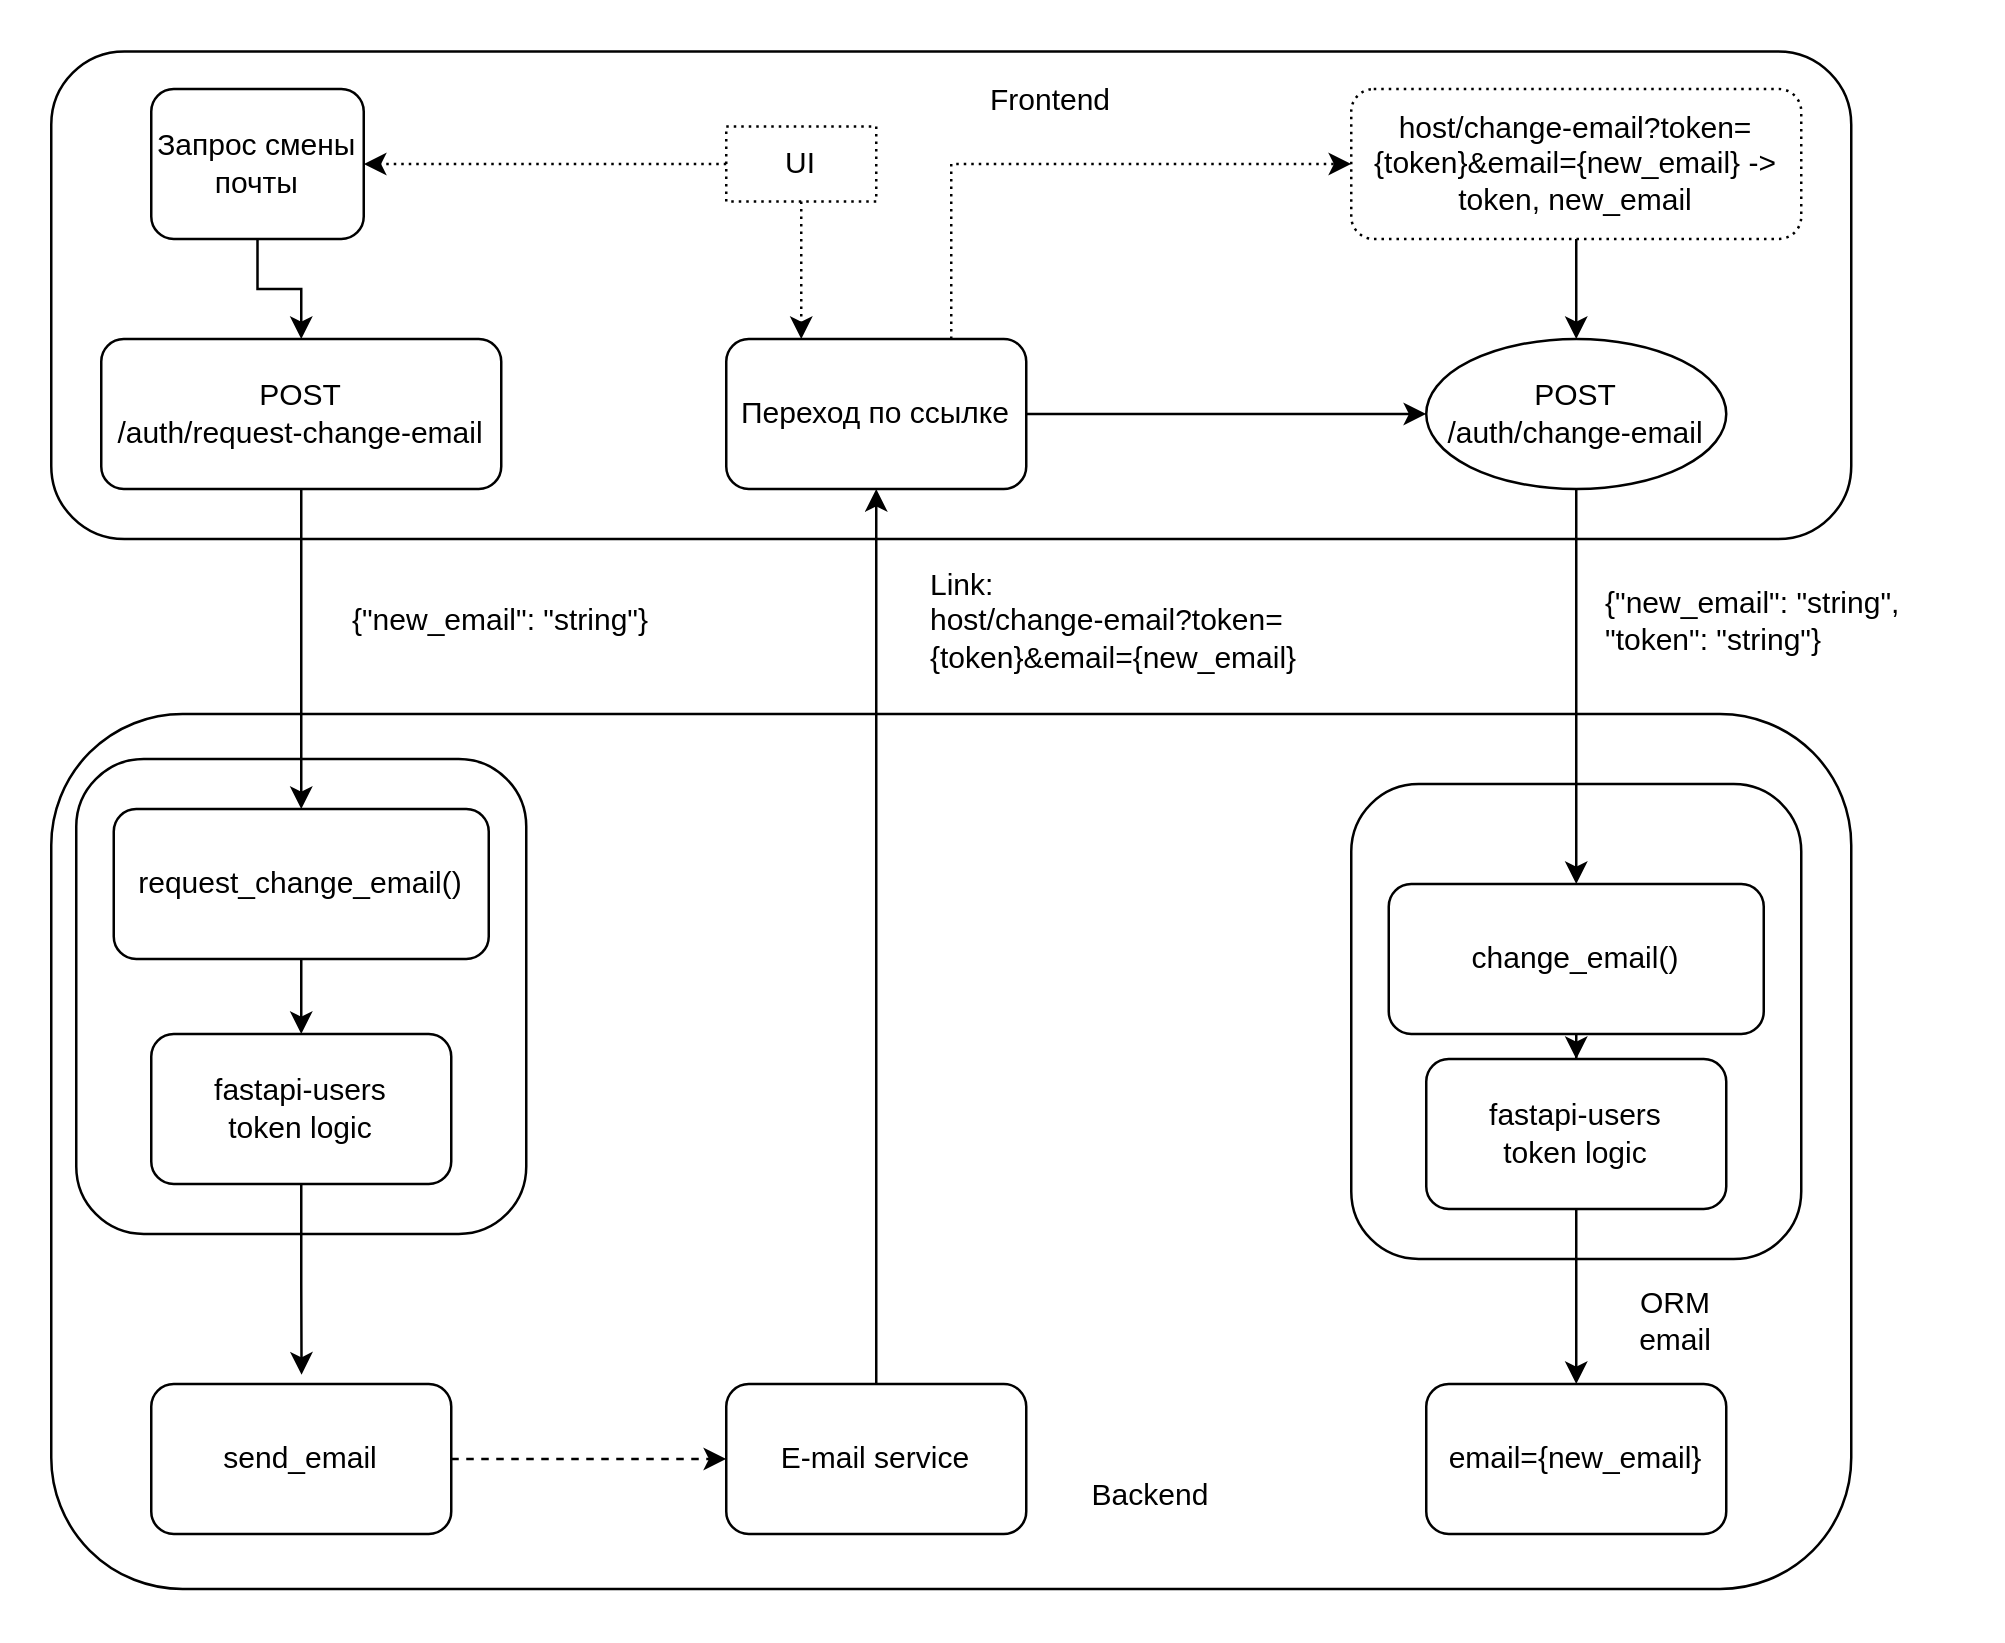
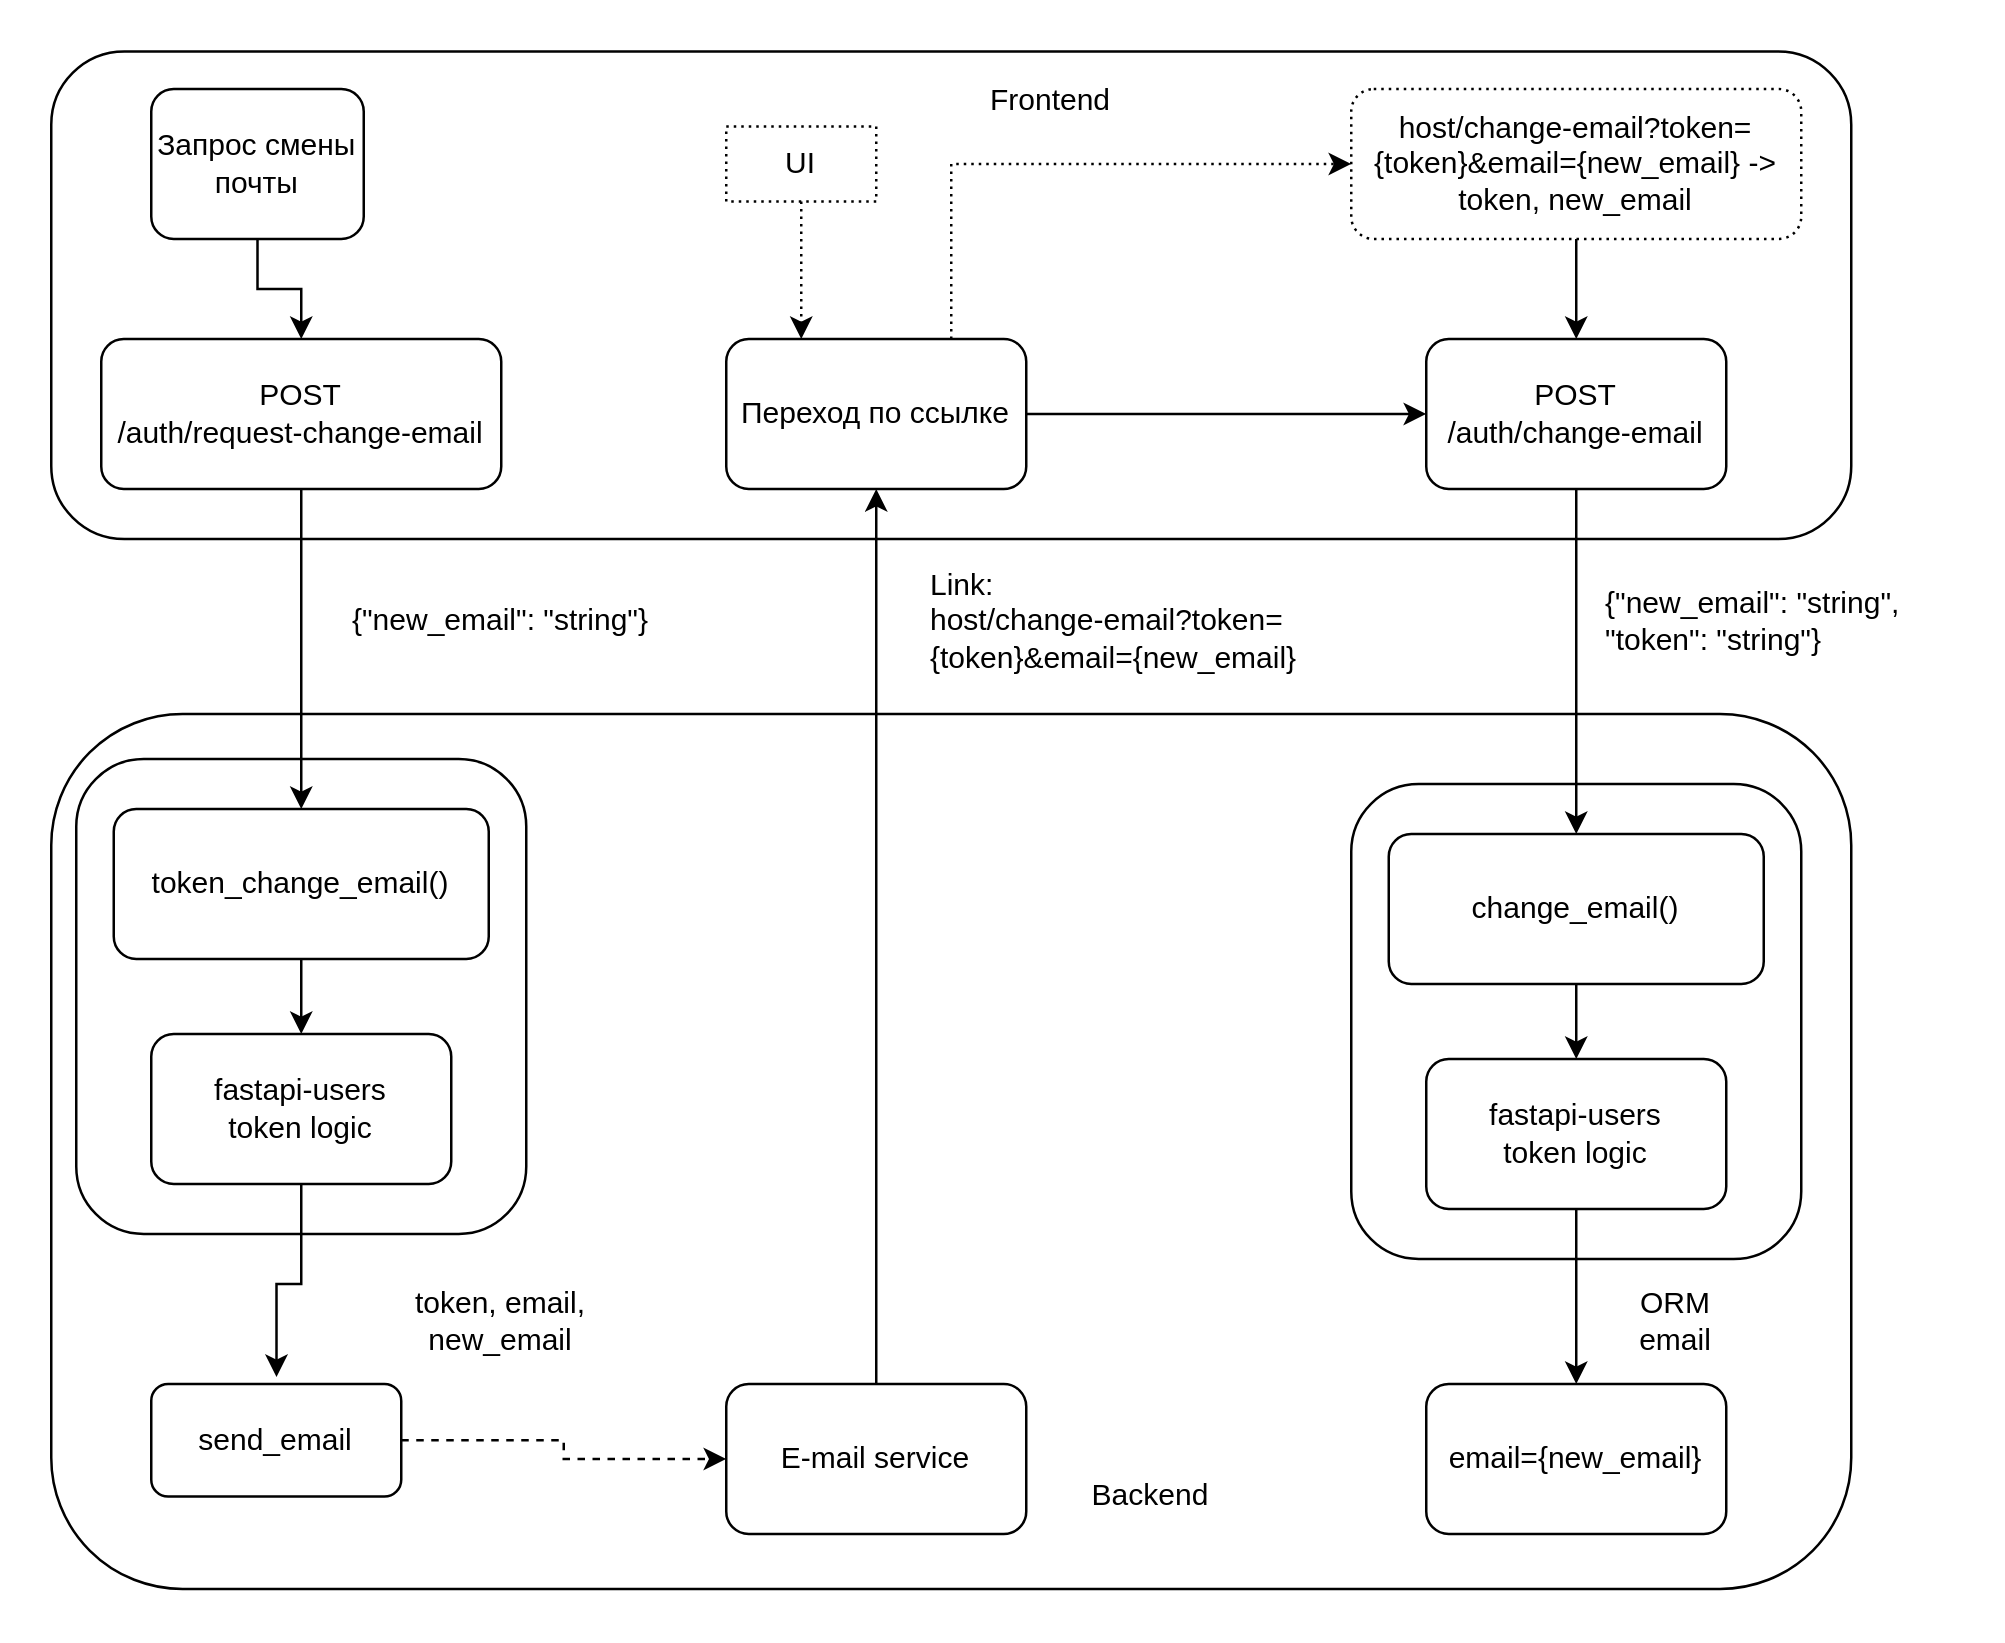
- <mxCell id="14" style="edgeStyle=orthogonalEdgeStyle;rounded=0;orthogonalLoop=1;jettySize=auto;html=1;entryX=1;entryY=0.5;entryDx=0;entryDy=0;dashed=1;dashPattern=1 2;" edge="1" parent="1" source="16" target="4"><mxGeometry relative="1" as="geometry" /></mxCell>
- <mxCell id="11" value="&lt;div&gt;POST&lt;/div&gt;&lt;div&gt;/auth/change-email&lt;br&gt;&lt;/div&gt;" style="ellipse;whiteSpace=wrap;html=1;" vertex="1" parent="1"><mxGeometry x="570" y="135" width="120" height="60" as="geometry" /></mxCell>
+ <mxCell id="11" value="&lt;div&gt;POST&lt;/div&gt;&lt;div&gt;/auth/change-email&lt;br&gt;&lt;/div&gt;" style="rounded=1;whiteSpace=wrap;html=1;" vertex="1" parent="1"><mxGeometry x="570" y="135" width="120" height="60" as="geometry" /></mxCell>
- <mxCell id="20" value="request_change_email()" style="rounded=1;whiteSpace=wrap;html=1;" vertex="1" parent="1"><mxGeometry x="45" y="323" width="150" height="60" as="geometry" /></mxCell>
+ <mxCell id="20" value="token_change_email()" style="rounded=1;whiteSpace=wrap;html=1;" vertex="1" parent="1"><mxGeometry x="45" y="323" width="150" height="60" as="geometry" /></mxCell>
- <mxCell id="29" value="change_email()" style="rounded=1;whiteSpace=wrap;html=1;" vertex="1" parent="1"><mxGeometry x="555" y="353" width="150" height="60" as="geometry" /></mxCell>
+ <mxCell id="29" value="change_email()" style="rounded=1;whiteSpace=wrap;html=1;" vertex="1" parent="1"><mxGeometry x="555" y="333" width="150" height="60" as="geometry" /></mxCell>
+ <mxCell id="25" value="token, email, new_email" style="text;html=1;align=center;verticalAlign=middle;whiteSpace=wrap;rounded=0;" vertex="1" parent="1"><mxGeometry x="135" y="513" width="130" height="30" as="geometry" /></mxCell>
- <mxCell id="23" value="send_email" style="rounded=1;whiteSpace=wrap;html=1;" vertex="1" parent="1"><mxGeometry x="60" y="553" width="120" height="60" as="geometry" /></mxCell>
+ <mxCell id="23" value="send_email" style="rounded=1;whiteSpace=wrap;html=1;" vertex="1" parent="1"><mxGeometry x="60" y="553" width="100" height="45" as="geometry" /></mxCell>
